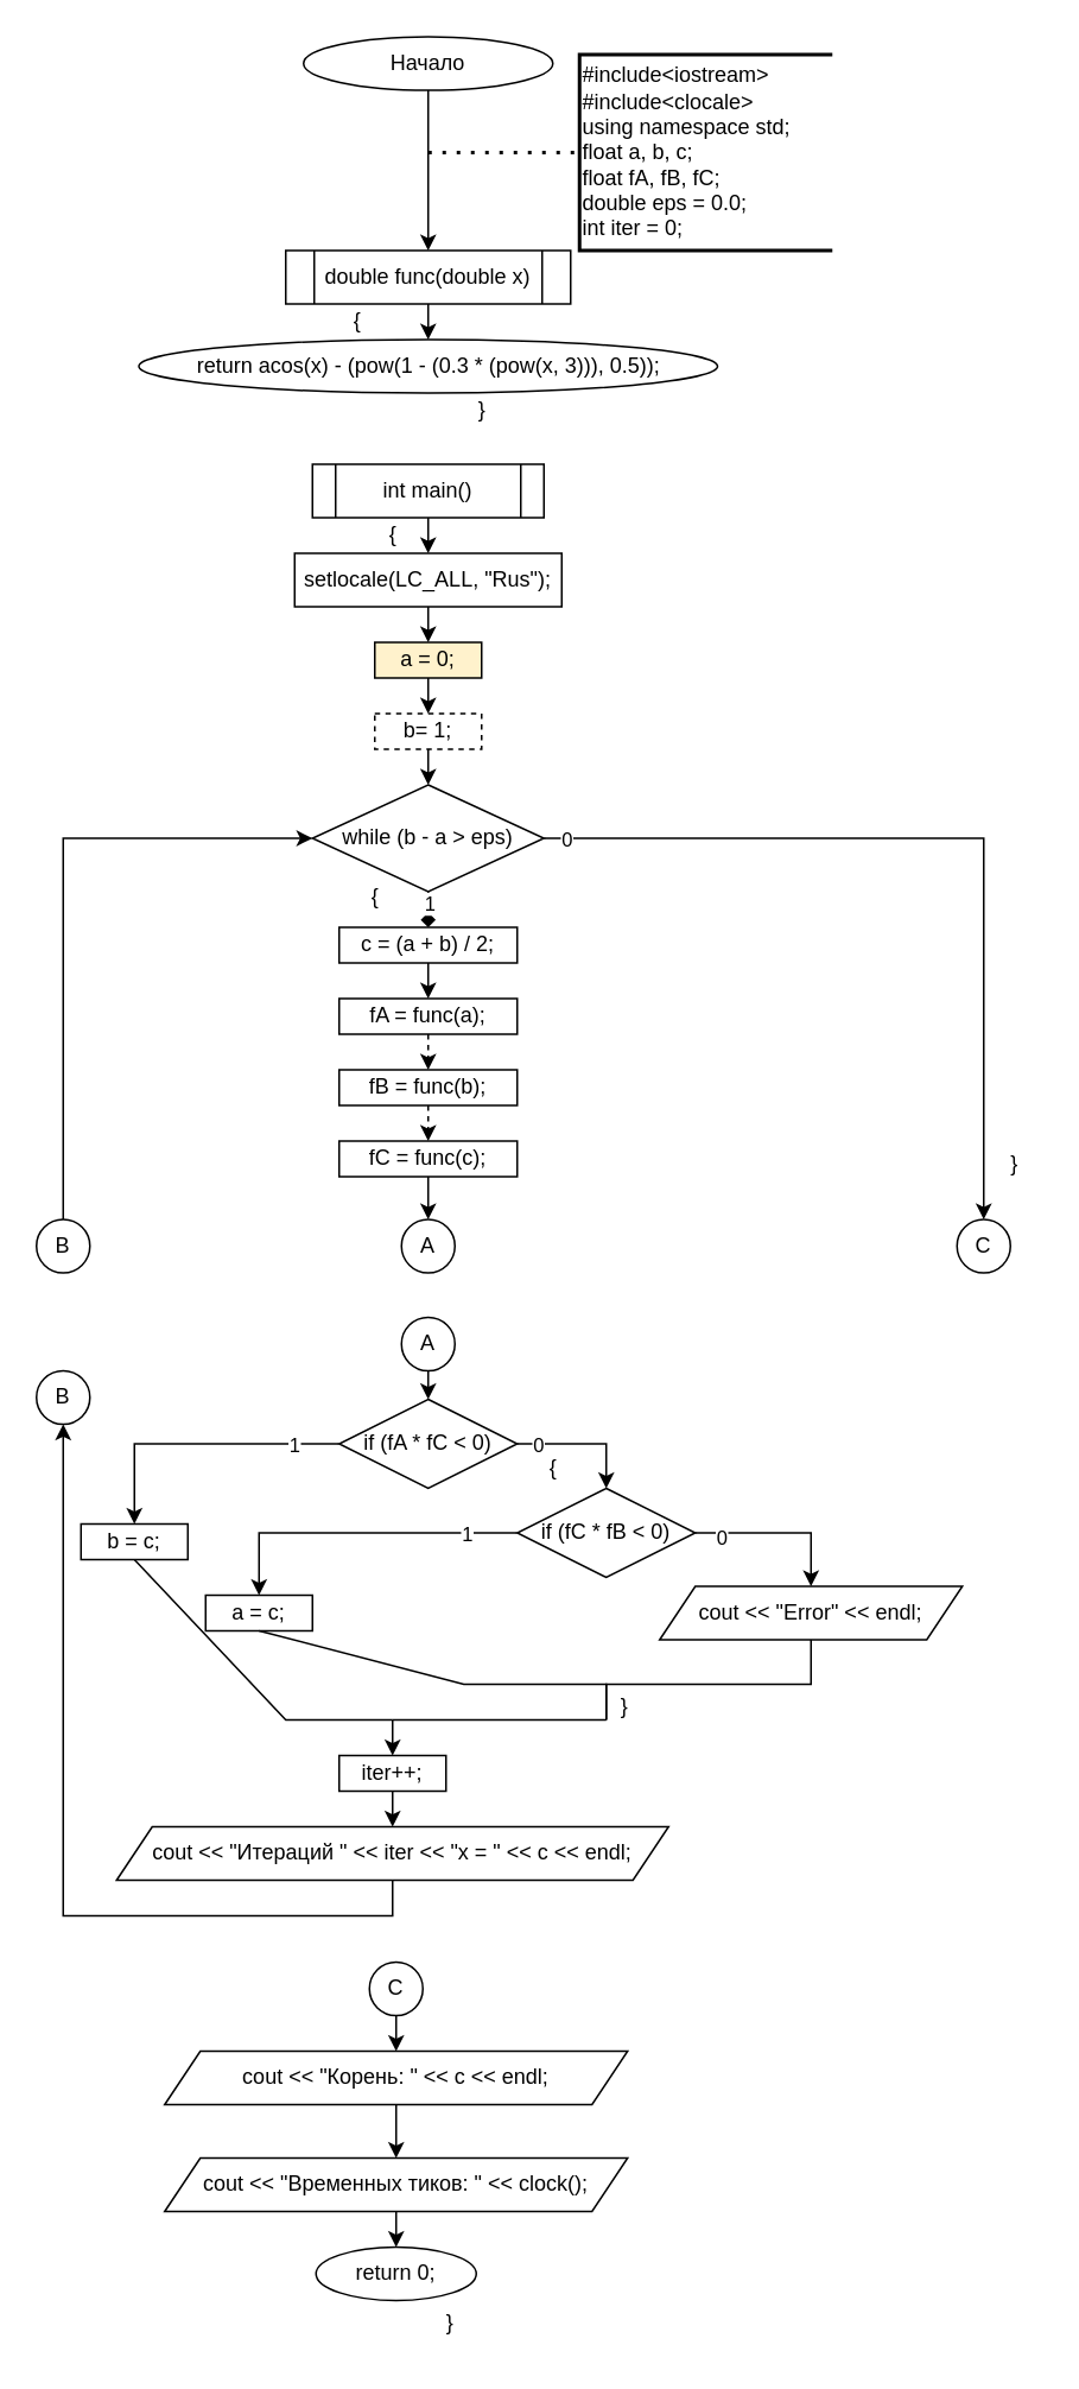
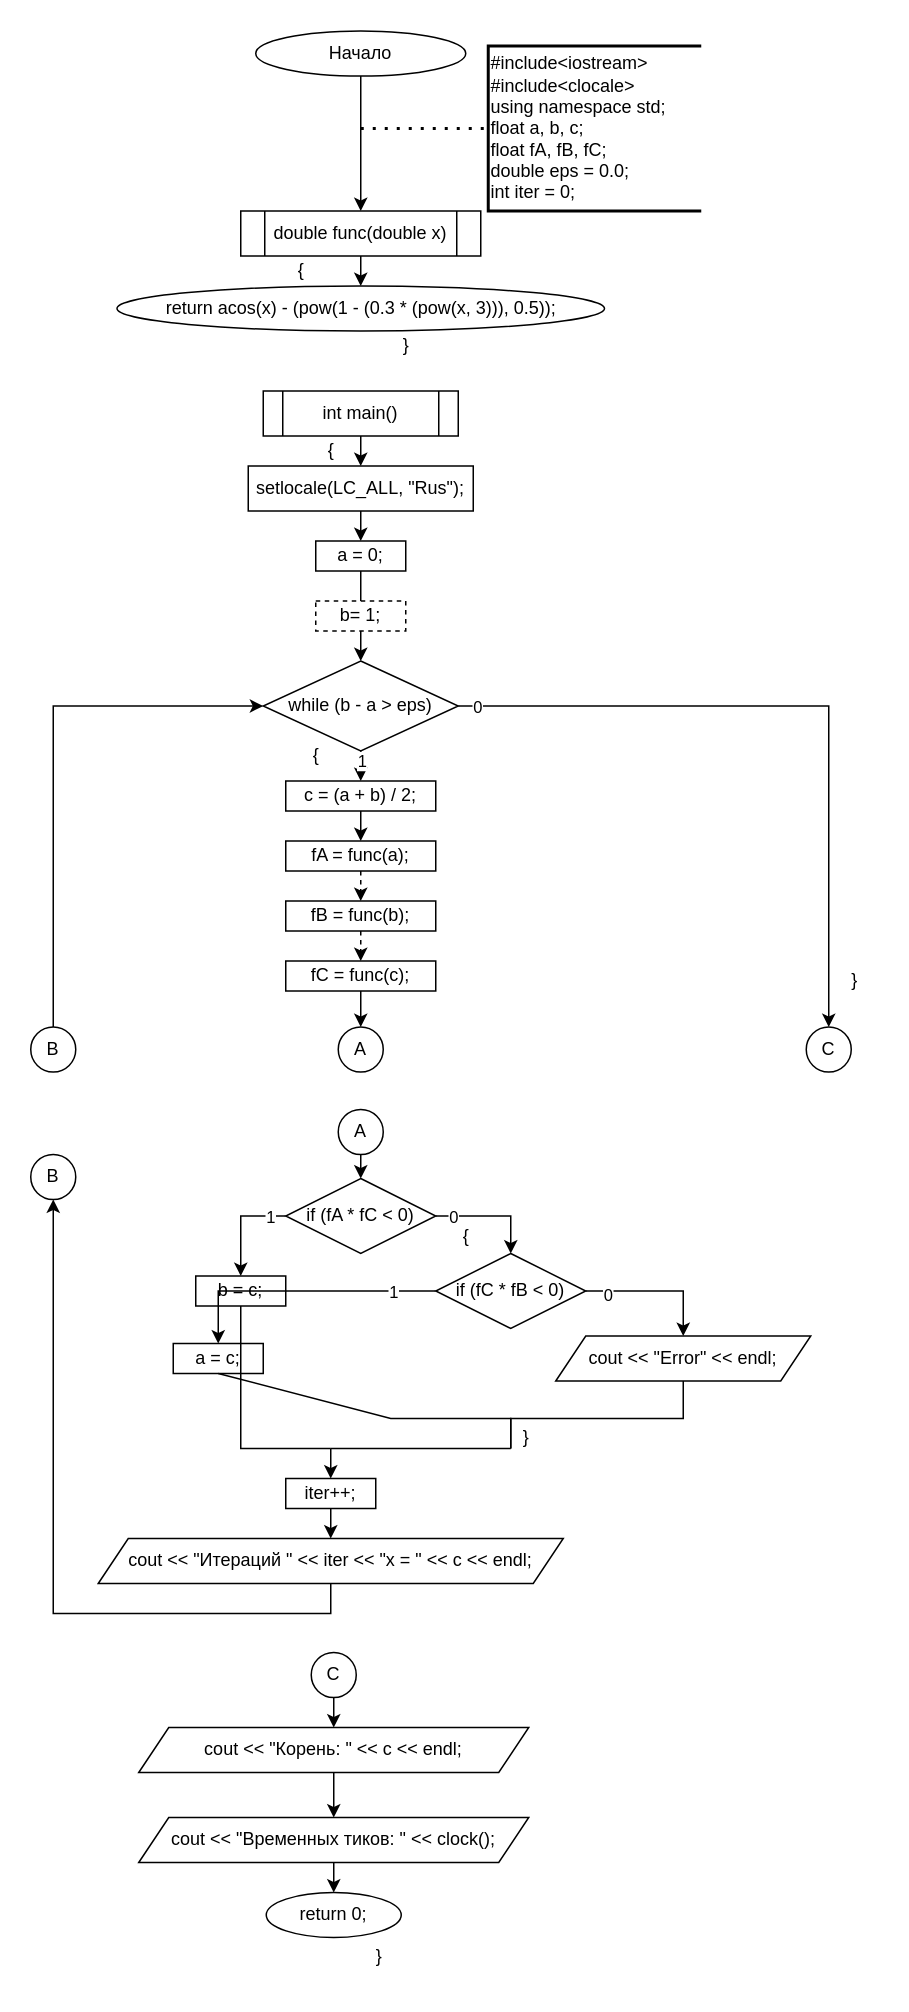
- <mxCell id="16" value="a = 0;" style="whiteSpace=wrap;html=1;fillColor=#fff2cc;" vertex="1" parent="1"><mxGeometry x="210" y="360" width="60" height="20" as="geometry" /></mxCell>
+ <mxCell id="16" value="a = 0;" style="whiteSpace=wrap;html=1;" vertex="1" parent="1"><mxGeometry x="210" y="360" width="60" height="20" as="geometry" /></mxCell>
- <mxCell id="15" style="edgeStyle=orthogonalEdgeStyle;rounded=0;orthogonalLoop=1;jettySize=auto;html=1;exitX=0.5;exitY=1;exitDx=0;exitDy=0;entryX=0.5;entryY=0;entryDx=0;entryDy=0;" edge="1" parent="1" source="16" target="18"><mxGeometry relative="1" as="geometry" /></mxCell>
+ <mxCell id="15" style="edgeStyle=orthogonalEdgeStyle;rounded=0;orthogonalLoop=1;jettySize=auto;html=1;exitX=0.5;exitY=1;exitDx=0;exitDy=0;entryX=0.5;entryY=0;entryDx=0;entryDy=0;endArrow=none;" edge="1" parent="1" source="16" target="18"><mxGeometry relative="1" as="geometry" /></mxCell>
- <mxCell id="19" style="edgeStyle=orthogonalEdgeStyle;rounded=0;orthogonalLoop=1;jettySize=auto;html=1;exitX=0.5;exitY=1;exitDx=0;exitDy=0;entryX=0.5;entryY=0;entryDx=0;entryDy=0;endArrow=diamond;" edge="1" parent="1" source="23" target="25"><mxGeometry relative="1" as="geometry" /></mxCell>
+ <mxCell id="19" style="edgeStyle=orthogonalEdgeStyle;rounded=0;orthogonalLoop=1;jettySize=auto;html=1;exitX=0.5;exitY=1;exitDx=0;exitDy=0;entryX=0.5;entryY=0;entryDx=0;entryDy=0;" edge="1" parent="1" source="23" target="25"><mxGeometry relative="1" as="geometry" /></mxCell>
- <mxCell id="37" value="b = c;" style="whiteSpace=wrap;html=1;" vertex="1" parent="1"><mxGeometry x="45" y="855" width="60" height="20" as="geometry" /></mxCell>
+ <mxCell id="37" value="b = c;" style="whiteSpace=wrap;html=1;" vertex="1" parent="1"><mxGeometry x="130" y="850" width="60" height="20" as="geometry" /></mxCell>
